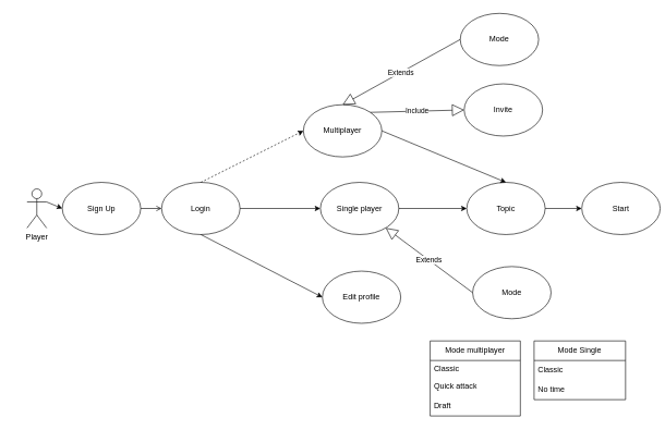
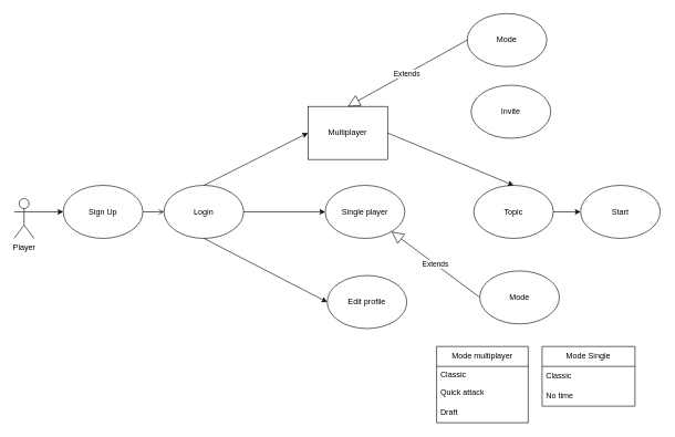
- <mxCell id="22" value="Include" style="endArrow=block;endSize=16;endFill=0;html=1;rounded=0;exitX=1;exitY=0;exitDx=0;exitDy=0;entryX=0;entryY=0.5;entryDx=0;entryDy=0;" parent="1" source="3" target="14" edge="1"><mxGeometry x="0.006" width="160" relative="1" as="geometry"><mxPoint x="444" y="367" as="sourcePoint" /><mxPoint x="604" y="367" as="targetPoint" /><mxPoint as="offset" /></mxGeometry></mxCell>
- <mxCell id="3" value="Multiplayer" style="ellipse;whiteSpace=wrap;html=1;" parent="1" vertex="1"><mxGeometry x="463" y="160" width="120" height="80" as="geometry" /></mxCell>
+ <mxCell id="3" value="Multiplayer" style="whiteSpace=wrap;html=1;rounded=0;" parent="1" vertex="1"><mxGeometry x="463" y="160" width="120" height="80" as="geometry" /></mxCell>
- <mxCell id="11" value="" style="endArrow=classic;html=1;rounded=0;exitX=0.5;exitY=0;exitDx=0;exitDy=0;entryX=0;entryY=0.5;entryDx=0;entryDy=0;dashed=1;" parent="1" source="7" target="3" edge="1"><mxGeometry width="50" height="50" relative="1" as="geometry"><mxPoint x="499" y="392" as="sourcePoint" /><mxPoint x="549" y="342" as="targetPoint" /></mxGeometry></mxCell>
+ <mxCell id="11" value="" style="endArrow=classic;html=1;rounded=0;exitX=0.5;exitY=0;exitDx=0;exitDy=0;entryX=0;entryY=0.5;entryDx=0;entryDy=0;" parent="1" source="7" target="3" edge="1"><mxGeometry width="50" height="50" relative="1" as="geometry"><mxPoint x="499" y="392" as="sourcePoint" /><mxPoint x="549" y="342" as="targetPoint" /></mxGeometry></mxCell>
- <mxCell id="16" value="Player" style="shape=umlActor;verticalLabelPosition=bottom;verticalAlign=top;html=1;outlineConnect=0;" parent="1" vertex="1"><mxGeometry x="40" y="289" width="30" height="60" as="geometry" /></mxCell>
+ <mxCell id="16" value="Player" style="shape=umlActor;verticalLabelPosition=bottom;verticalAlign=top;html=1;outlineConnect=0;" parent="1" vertex="1"><mxGeometry x="20" y="299" width="30" height="60" as="geometry" /></mxCell>
- <mxCell id="12" value="" style="endArrow=classic;html=1;rounded=0;exitX=1;exitY=0.5;exitDx=0;exitDy=0;entryX=0;entryY=0.5;entryDx=0;entryDy=0;" parent="1" source="2" target="5" edge="1"><mxGeometry width="50" height="50" relative="1" as="geometry"><mxPoint x="572" y="476" as="sourcePoint" /><mxPoint x="707" y="325" as="targetPoint" /></mxGeometry></mxCell>
- <mxCell id="25" value="Start" style="ellipse;whiteSpace=wrap;html=1;" parent="1" vertex="1"><mxGeometry x="889" y="279" width="120" height="80" as="geometry" /></mxCell>
+ <mxCell id="25" value="Start" style="ellipse;whiteSpace=wrap;html=1;" parent="1" vertex="1"><mxGeometry x="874" y="279" width="120" height="80" as="geometry" /></mxCell>
